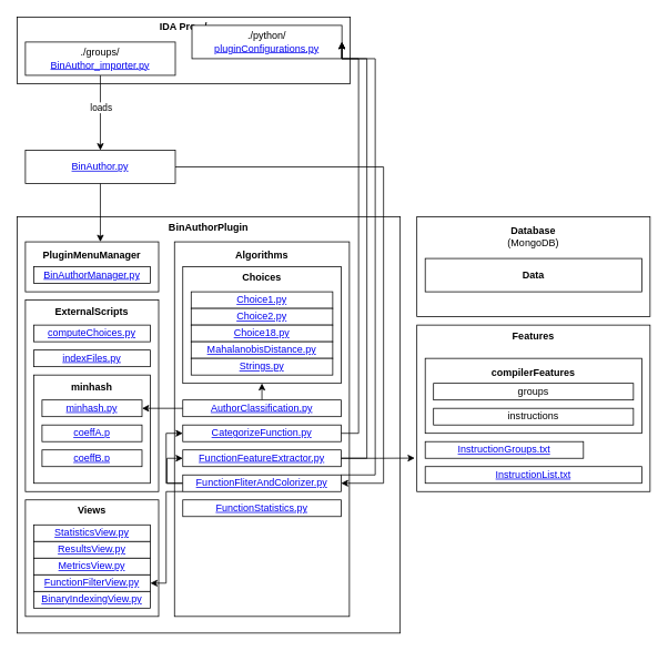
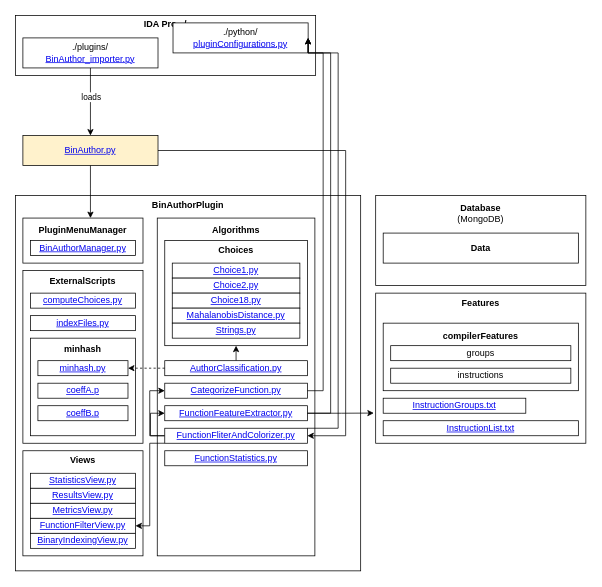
- <mxCell id="5" value="&lt;div&gt;&lt;span class=&quot;css-truncate css-truncate-target d-block width-fit&quot;&gt;./groups/&lt;br&gt;&lt;/span&gt;&lt;/div&gt;&lt;div&gt;&lt;span class=&quot;css-truncate css-truncate-target d-block width-fit&quot;&gt;&lt;a class=&quot;js-navigation-open Link--primary&quot; title=&quot;BinAuthor_importer.py&quot; href=&quot;https://github.com/g4hsean/BinAuthor/blob/master/BinAuthor_importer.py&quot;&gt;BinAuthor_importer.py&lt;/a&gt;&lt;/span&gt;&lt;/div&gt;" style="rounded=0;whiteSpace=wrap;html=1;" vertex="1" parent="1"><mxGeometry x="30" y="50" width="180" height="40" as="geometry" /></mxCell>
+ <mxCell id="5" value="&lt;div&gt;&lt;span class=&quot;css-truncate css-truncate-target d-block width-fit&quot;&gt;./plugins/&lt;br&gt;&lt;/span&gt;&lt;/div&gt;&lt;div&gt;&lt;span class=&quot;css-truncate css-truncate-target d-block width-fit&quot;&gt;&lt;a class=&quot;js-navigation-open Link--primary&quot; title=&quot;BinAuthor_importer.py&quot; href=&quot;https://github.com/g4hsean/BinAuthor/blob/master/BinAuthor_importer.py&quot;&gt;BinAuthor_importer.py&lt;/a&gt;&lt;/span&gt;&lt;/div&gt;" style="rounded=0;whiteSpace=wrap;html=1;" vertex="1" parent="1"><mxGeometry x="30" y="50" width="180" height="40" as="geometry" /></mxCell>
- <mxCell id="6" value="&lt;span class=&quot;css-truncate css-truncate-target d-block width-fit&quot;&gt;&lt;a class=&quot;js-navigation-open Link--primary&quot; title=&quot;BinAuthor.py&quot; href=&quot;https://github.com/g4hsean/BinAuthor/blob/master/BinAuthor.py&quot;&gt;BinAuthor.py&lt;/a&gt;&lt;/span&gt;" style="rounded=0;whiteSpace=wrap;html=1;" vertex="1" parent="1"><mxGeometry x="30" y="180" width="180" height="40" as="geometry" /></mxCell>
+ <mxCell id="6" value="&lt;span class=&quot;css-truncate css-truncate-target d-block width-fit&quot;&gt;&lt;a class=&quot;js-navigation-open Link--primary&quot; title=&quot;BinAuthor.py&quot; href=&quot;https://github.com/g4hsean/BinAuthor/blob/master/BinAuthor.py&quot;&gt;BinAuthor.py&lt;/a&gt;&lt;/span&gt;" style="rounded=0;whiteSpace=wrap;html=1;fillColor=#fff2cc;" vertex="1" parent="1"><mxGeometry x="30" y="180" width="180" height="40" as="geometry" /></mxCell>
- <mxCell id="50" style="edgeStyle=orthogonalEdgeStyle;rounded=0;orthogonalLoop=1;jettySize=auto;html=1;entryX=1;entryY=0.5;entryDx=0;entryDy=0;" edge="1" parent="1" source="16" target="41"><mxGeometry relative="1" as="geometry" /></mxCell>
+ <mxCell id="50" style="edgeStyle=orthogonalEdgeStyle;rounded=0;orthogonalLoop=1;jettySize=auto;html=1;entryX=1;entryY=0.5;entryDx=0;entryDy=0;dashed=1;" edge="1" parent="1" source="16" target="41"><mxGeometry relative="1" as="geometry" /></mxCell>
